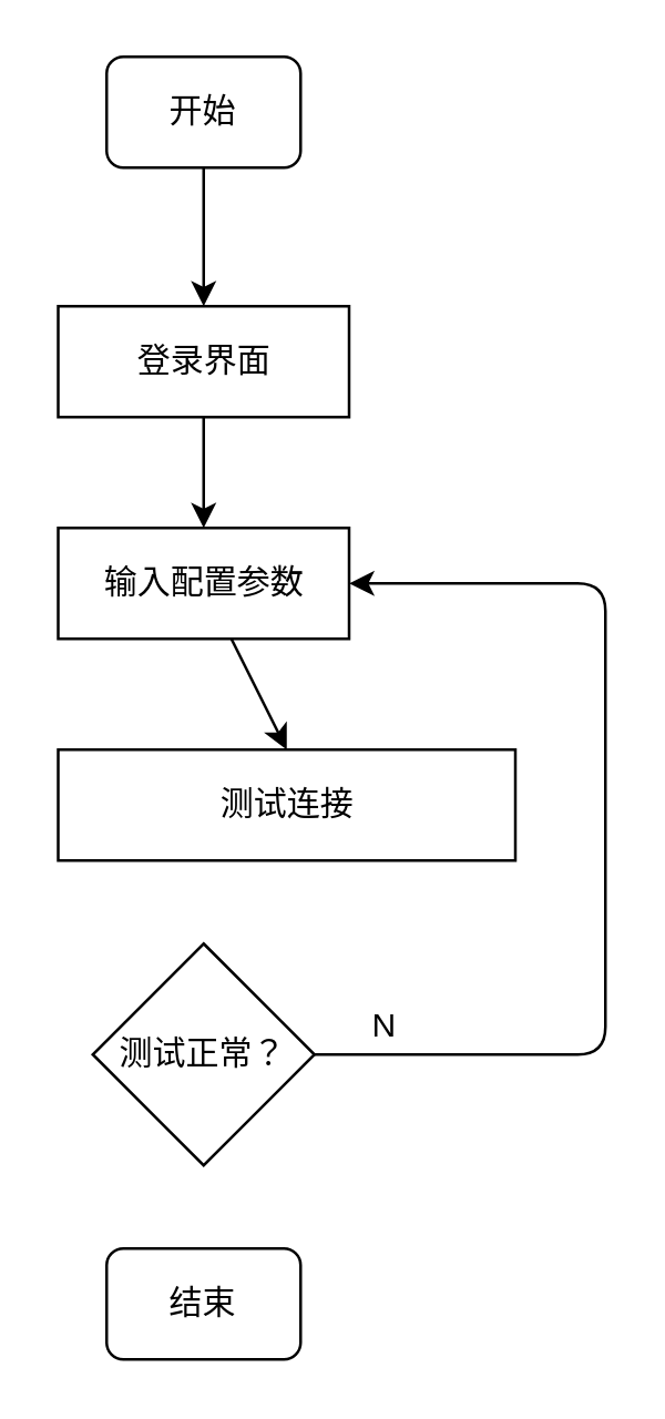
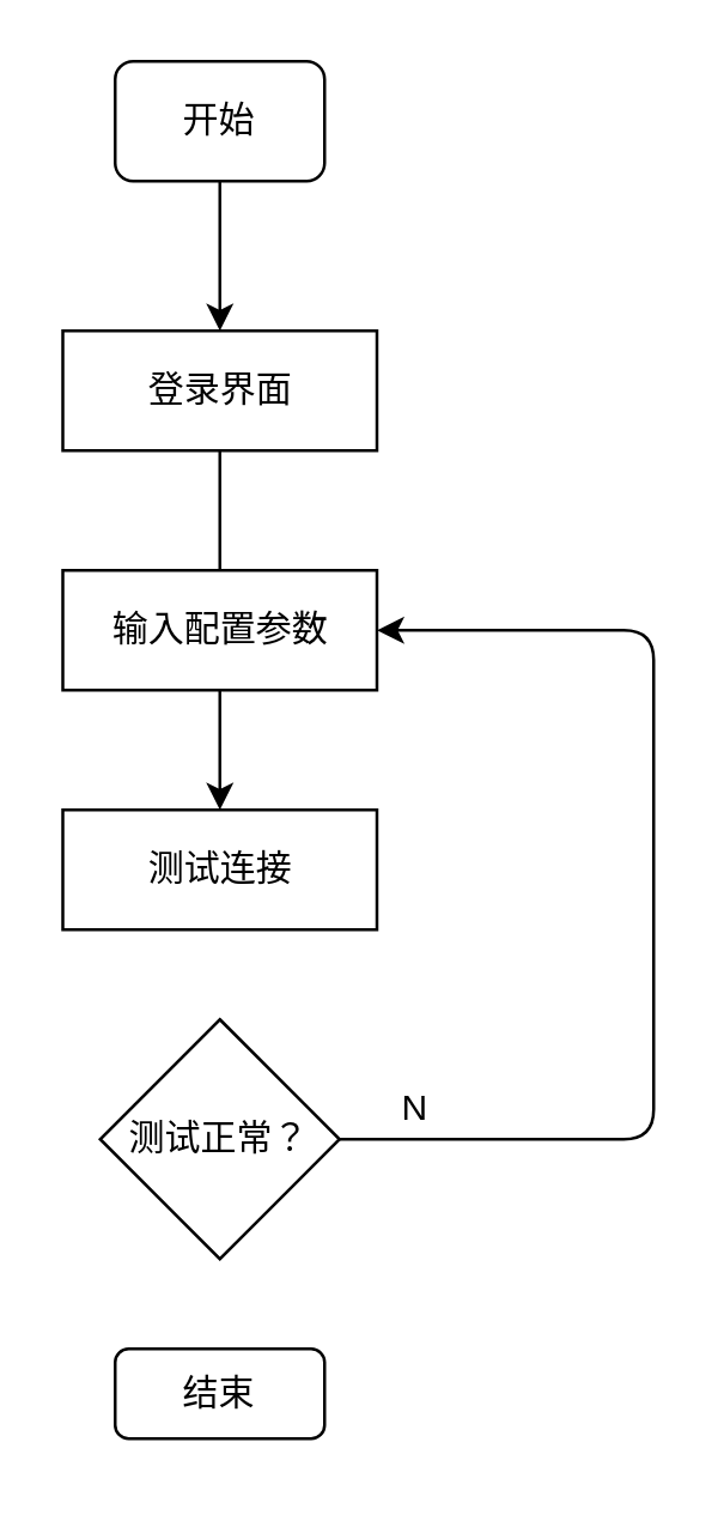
- <mxCell id="4" style="edgeStyle=none;html=1;entryX=0.5;entryY=0;entryDx=0;entryDy=0;" edge="1" parent="1" source="5" target="7"><mxGeometry relative="1" as="geometry" /></mxCell>
+ <mxCell id="4" style="edgeStyle=none;html=1;entryX=0.5;entryY=0;entryDx=0;entryDy=0;endArrow=none;" edge="1" parent="1" source="5" target="7"><mxGeometry relative="1" as="geometry" /></mxCell>
- <mxCell id="8" value="测试连接" style="rounded=0;whiteSpace=wrap;html=1;" vertex="1" parent="1"><mxGeometry x="20.5" y="270" width="165" height="40" as="geometry" /></mxCell>
+ <mxCell id="8" value="测试连接" style="rounded=0;whiteSpace=wrap;html=1;" vertex="1" parent="1"><mxGeometry x="20.5" y="270" width="105" height="40" as="geometry" /></mxCell>
- <mxCell id="12" value="结束" style="rounded=1;whiteSpace=wrap;html=1;" vertex="1" parent="1"><mxGeometry x="38" y="450" width="70" height="40" as="geometry" /></mxCell>
+ <mxCell id="12" value="结束" style="rounded=1;whiteSpace=wrap;html=1;" vertex="1" parent="1"><mxGeometry x="38" y="450" width="70" height="30" as="geometry" /></mxCell>
